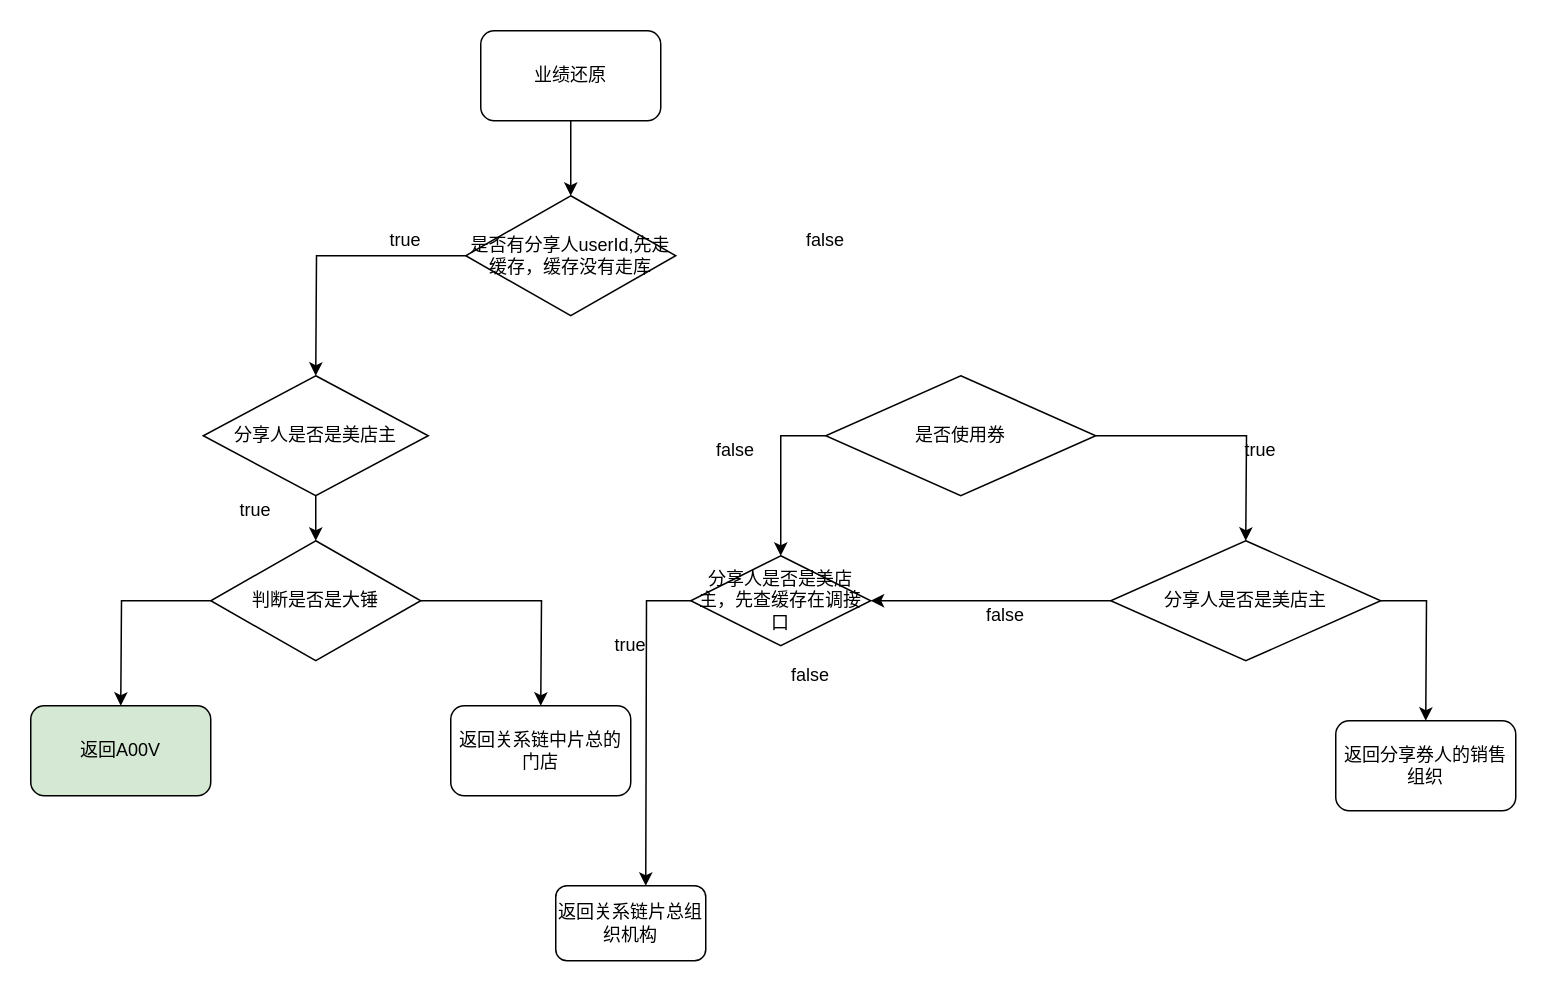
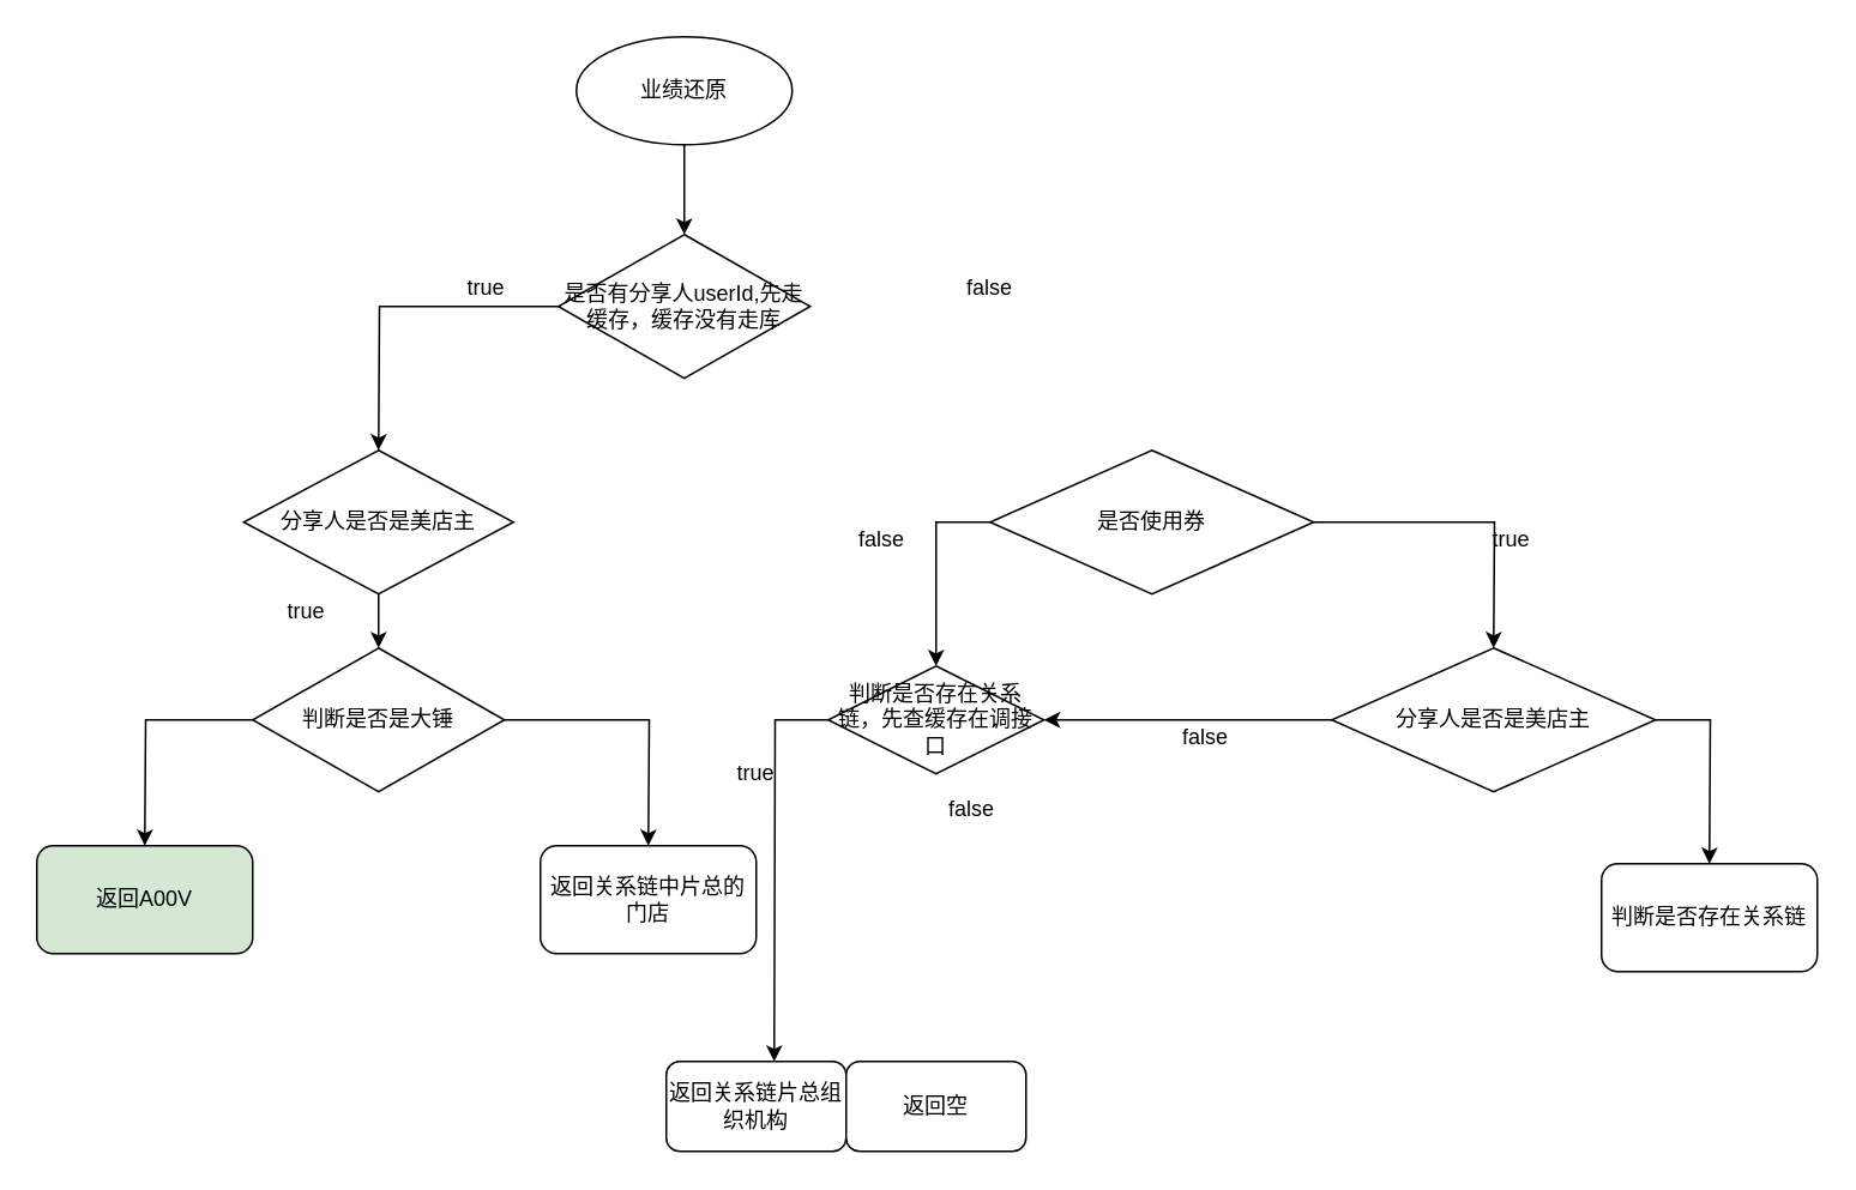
- <mxCell id="3" value="业绩还原" style="rounded=1;whiteSpace=wrap;html=1;" parent="1" vertex="1"><mxGeometry x="320" y="20" width="120" height="60" as="geometry" /></mxCell>
+ <mxCell id="3" value="业绩还原" style="ellipse;whiteSpace=wrap;html=1;" parent="1" vertex="1"><mxGeometry x="320" y="20" width="120" height="60" as="geometry" /></mxCell>
- <mxCell id="27" value="分享人是否是美店主，先查缓存在调接口" style="rhombus;whiteSpace=wrap;html=1;" parent="1" vertex="1"><mxGeometry x="460" y="370" width="120" height="60" as="geometry" /></mxCell>
+ <mxCell id="27" value="判断是否存在关系链，先查缓存在调接口" style="rhombus;whiteSpace=wrap;html=1;" parent="1" vertex="1"><mxGeometry x="460" y="370" width="120" height="60" as="geometry" /></mxCell>
- <mxCell id="24" value="返回分享券人的销售组织" style="rounded=1;whiteSpace=wrap;html=1;" parent="1" vertex="1"><mxGeometry x="890" y="480" width="120" height="60" as="geometry" /></mxCell>
+ <mxCell id="24" value="判断是否存在关系链" style="rounded=1;whiteSpace=wrap;html=1;" parent="1" vertex="1"><mxGeometry x="890" y="480" width="120" height="60" as="geometry" /></mxCell>
+ <mxCell id="30" value="返回空" style="rounded=1;whiteSpace=wrap;html=1;" parent="1" vertex="1"><mxGeometry x="470" y="590" width="100" height="50" as="geometry" /></mxCell>
